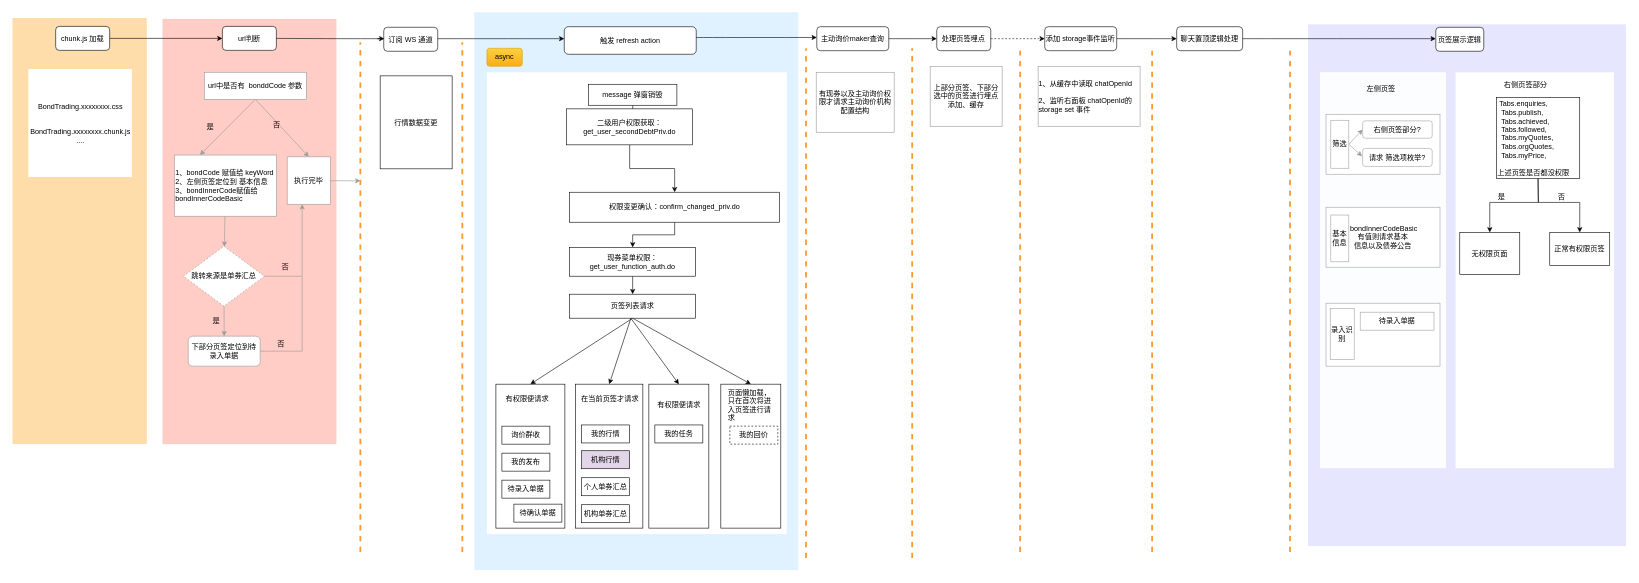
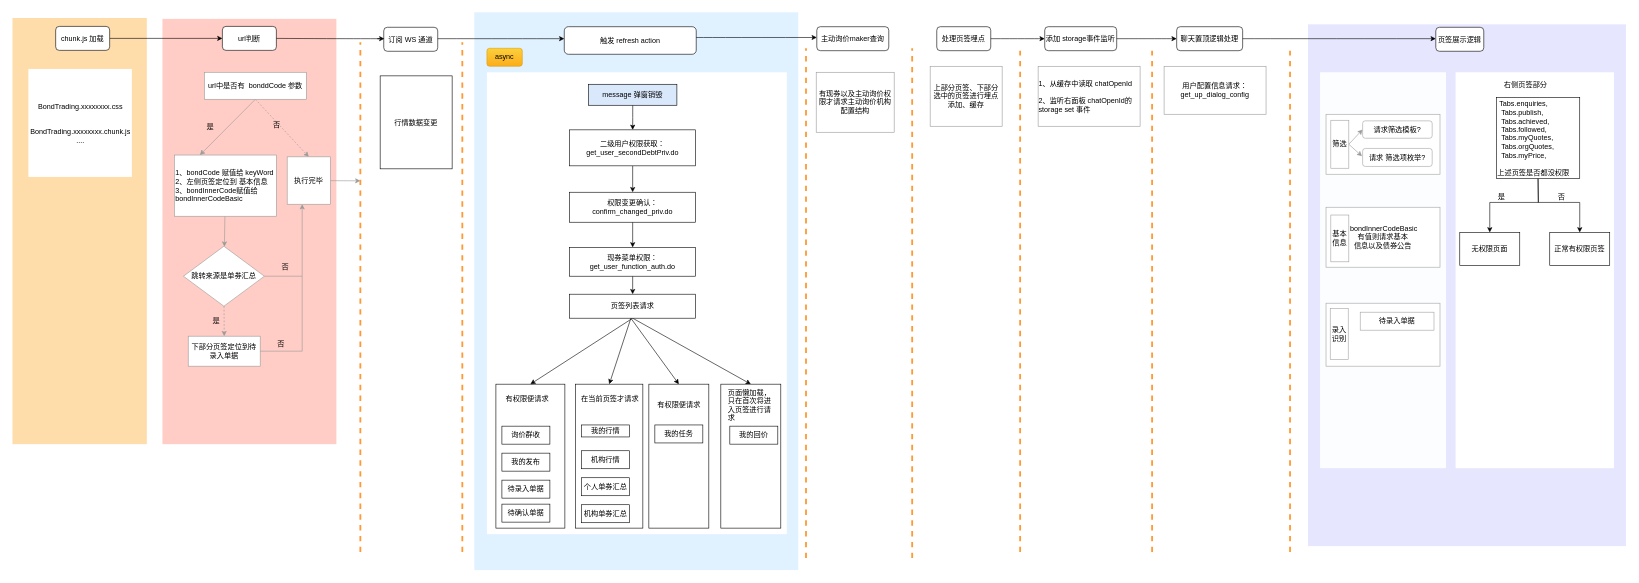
- <mxCell id="13" value="" style="curved=1;noEdgeStyle=1;orthogonal=1;" parent="1" source="10" target="12" edge="1"><mxGeometry relative="1" as="geometry"><Array as="points"><mxPoint x="1541" y="64" /></Array></mxGeometry></mxCell>
- <mxCell id="15" value="" style="curved=1;noEdgeStyle=1;orthogonal=1;dashed=1;" parent="1" source="12" target="14" edge="1"><mxGeometry relative="1" as="geometry"><Array as="points"><mxPoint x="1721" y="64" /></Array></mxGeometry></mxCell>
+ <mxCell id="15" value="" style="curved=1;noEdgeStyle=1;orthogonal=1;" parent="1" source="12" target="14" edge="1"><mxGeometry relative="1" as="geometry"><Array as="points"><mxPoint x="1721" y="64" /></Array></mxGeometry></mxCell>
- <mxCell id="95" value="左侧页签" style="text;html=1;strokeColor=none;fillColor=none;align=center;verticalAlign=middle;whiteSpace=wrap;rounded=0;fontSize=12;opacity=90;" parent="1" vertex="1"><mxGeometry x="2264" y="131" width="76" height="31" as="geometry" /></mxCell>
+ <mxCell id="60" value="用户配置信息请求：&lt;br&gt;get_up_dialog_config" style="rounded=0;whiteSpace=wrap;html=1;fontSize=12;strokeColor=#999999;" parent="1" vertex="1"><mxGeometry x="1940" y="110" width="170" height="80" as="geometry" /></mxCell>
- <mxCell id="24" value="message 弹窗销毁" style="rounded=0;whiteSpace=wrap;html=1;" parent="1" vertex="1"><mxGeometry x="980.25" y="140" width="147.5" height="35" as="geometry" /></mxCell>
+ <mxCell id="24" value="message 弹窗销毁" style="rounded=0;whiteSpace=wrap;html=1;fillColor=#dae8fc;" parent="1" vertex="1"><mxGeometry x="980.25" y="140" width="147.5" height="35" as="geometry" /></mxCell>
- <mxCell id="74" style="edgeStyle=none;rounded=0;orthogonalLoop=1;jettySize=auto;html=1;exitX=0.5;exitY=1;exitDx=0;exitDy=0;entryX=0.5;entryY=0;entryDx=0;entryDy=0;fontSize=12;strokeColor=#999999;strokeWidth=1;" parent="1" source="75" target="79" edge="1"><mxGeometry relative="1" as="geometry" /></mxCell>
+ <mxCell id="74" style="edgeStyle=none;rounded=0;orthogonalLoop=1;jettySize=auto;html=1;exitX=0.5;exitY=1;exitDx=0;exitDy=0;entryX=0.5;entryY=0;entryDx=0;entryDy=0;fontSize=12;strokeColor=#999999;strokeWidth=1;dashed=1;" parent="1" source="75" target="79" edge="1"><mxGeometry relative="1" as="geometry" /></mxCell>
- <mxCell id="26" value="二级用户权限获取：get_user_secondDebtPriv.do" style="rounded=0;whiteSpace=wrap;html=1;" parent="1" vertex="1"><mxGeometry x="944" y="181" width="210" height="60" as="geometry" /></mxCell>
+ <mxCell id="26" value="二级用户权限获取：get_user_secondDebtPriv.do" style="rounded=0;whiteSpace=wrap;html=1;" parent="1" vertex="1"><mxGeometry x="949" y="216" width="210" height="60" as="geometry" /></mxCell>
- <mxCell id="108" value="右侧页签部分?" style="rounded=1;whiteSpace=wrap;html=1;fontSize=12;strokeColor=#999999;strokeWidth=1;fillColor=#FFFFFF;opacity=90;" parent="1" vertex="1"><mxGeometry x="2271" y="201" width="116" height="29" as="geometry" /></mxCell>
+ <mxCell id="108" value="请求筛选模板?" style="rounded=1;whiteSpace=wrap;html=1;fontSize=12;strokeColor=#999999;strokeWidth=1;fillColor=#FFFFFF;opacity=90;" parent="1" vertex="1"><mxGeometry x="2271" y="201" width="116" height="29" as="geometry" /></mxCell>
- <mxCell id="30" value="权限变更确认：confirm_changed_priv.do" style="rounded=0;whiteSpace=wrap;html=1;" parent="1" vertex="1"><mxGeometry x="949" y="320" width="350" height="50" as="geometry" /></mxCell>
+ <mxCell id="30" value="权限变更确认：confirm_changed_priv.do" style="rounded=0;whiteSpace=wrap;html=1;" parent="1" vertex="1"><mxGeometry x="949" y="320" width="210" height="50" as="geometry" /></mxCell>
- <mxCell id="65" value="无权限页面" style="rounded=0;whiteSpace=wrap;html=1;fontSize=12;" parent="1" vertex="1"><mxGeometry x="2433" y="387" width="100" height="70" as="geometry" /></mxCell>
+ <mxCell id="65" value="无权限页面" style="rounded=0;whiteSpace=wrap;html=1;fontSize=12;" parent="1" vertex="1"><mxGeometry x="2433" y="387" width="100" height="55" as="geometry" /></mxCell>
- <mxCell id="83" value="跳转来源是单券汇总" style="rhombus;whiteSpace=wrap;html=1;align=center;fillColor=#FFFFFF;strokeColor=#999999;rounded=0;strokeWidth=1;dashed=1;" parent="1" vertex="1"><mxGeometry x="305" y="410" width="135" height="100" as="geometry" /></mxCell>
+ <mxCell id="83" value="跳转来源是单券汇总" style="rhombus;whiteSpace=wrap;html=1;align=center;fillColor=#FFFFFF;strokeColor=#999999;rounded=0;strokeWidth=1;" parent="1" vertex="1"><mxGeometry x="305" y="410" width="135" height="100" as="geometry" /></mxCell>
- <mxCell id="82" style="edgeStyle=none;rounded=0;orthogonalLoop=1;jettySize=auto;html=1;entryX=0.5;entryY=0;entryDx=0;entryDy=0;fontSize=12;strokeColor=#999999;strokeWidth=1;" parent="1" source="83" target="85" edge="1"><mxGeometry relative="1" as="geometry" /></mxCell>
+ <mxCell id="82" style="edgeStyle=none;rounded=0;orthogonalLoop=1;jettySize=auto;html=1;entryX=0.5;entryY=0;entryDx=0;entryDy=0;fontSize=12;strokeColor=#999999;strokeWidth=1;dashed=1;" parent="1" source="83" target="85" edge="1"><mxGeometry relative="1" as="geometry" /></mxCell>
- <mxCell id="106" value="录入识别" style="rounded=0;whiteSpace=wrap;html=1;fontSize=12;strokeColor=#999999;strokeWidth=1;fillColor=#FFFFFF;opacity=90;" parent="1" vertex="1"><mxGeometry x="2217" y="514" width="40" height="85" as="geometry" /></mxCell>
+ <mxCell id="106" value="录入识别" style="rounded=0;whiteSpace=wrap;html=1;fontSize=12;strokeColor=#999999;strokeWidth=1;fillColor=#FFFFFF;opacity=90;" parent="1" vertex="1"><mxGeometry x="2217" y="514" width="30" height="85" as="geometry" /></mxCell>
- <mxCell id="85" value="下部分页签定位到待录入单据" style="whiteSpace=wrap;html=1;fontSize=12;strokeColor=#999999;strokeWidth=1;fillColor=#FFFFFF;rounded=1;" parent="1" vertex="1"><mxGeometry x="313" y="560" width="120" height="50" as="geometry" /></mxCell>
+ <mxCell id="85" value="下部分页签定位到待录入单据" style="rounded=0;whiteSpace=wrap;html=1;fontSize=12;strokeColor=#999999;strokeWidth=1;fillColor=#FFFFFF;" parent="1" vertex="1"><mxGeometry x="313" y="560" width="120" height="50" as="geometry" /></mxCell>
- <mxCell id="42" value="我的行情" style="rounded=0;whiteSpace=wrap;html=1;" parent="1" vertex="1"><mxGeometry x="969" y="708" width="80" height="30" as="geometry" /></mxCell>
+ <mxCell id="42" value="我的行情" style="rounded=0;whiteSpace=wrap;html=1;" parent="1" vertex="1"><mxGeometry x="969" y="708" width="80" height="20" as="geometry" /></mxCell>
- <mxCell id="49" value="我的回价" style="rounded=0;whiteSpace=wrap;html=1;dashed=1;" parent="1" vertex="1"><mxGeometry x="1216" y="710" width="80" height="30" as="geometry" /></mxCell>
+ <mxCell id="49" value="我的回价" style="rounded=0;whiteSpace=wrap;html=1;" parent="1" vertex="1"><mxGeometry x="1216" y="710" width="80" height="30" as="geometry" /></mxCell>
- <mxCell id="43" value="机构行情" style="rounded=0;whiteSpace=wrap;html=1;fillColor=#e1d5e7;" parent="1" vertex="1"><mxGeometry x="969" y="751" width="80" height="30" as="geometry" /></mxCell>
+ <mxCell id="43" value="机构行情" style="rounded=0;whiteSpace=wrap;html=1;" parent="1" vertex="1"><mxGeometry x="969" y="751" width="80" height="30" as="geometry" /></mxCell>
- <mxCell id="41" value="待确认单据" style="rounded=0;whiteSpace=wrap;html=1;" parent="1" vertex="1"><mxGeometry x="856" y="840" width="80" height="30" as="geometry" /></mxCell>
+ <mxCell id="41" value="待确认单据" style="rounded=0;whiteSpace=wrap;html=1;" parent="1" vertex="1"><mxGeometry x="836" y="840" width="80" height="30" as="geometry" /></mxCell>
